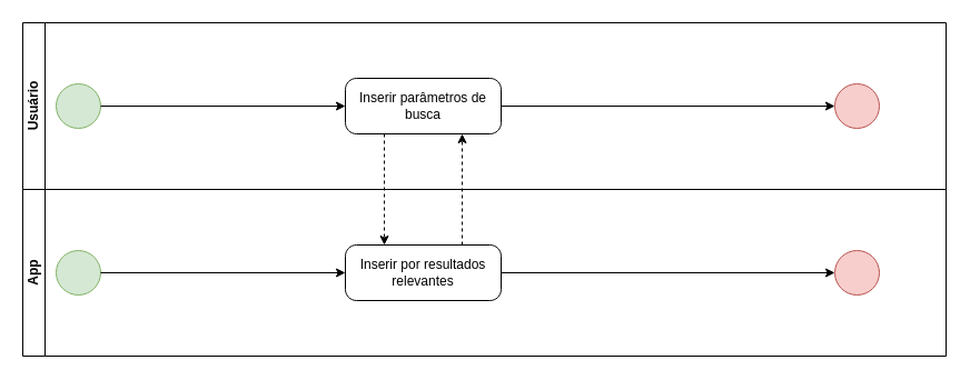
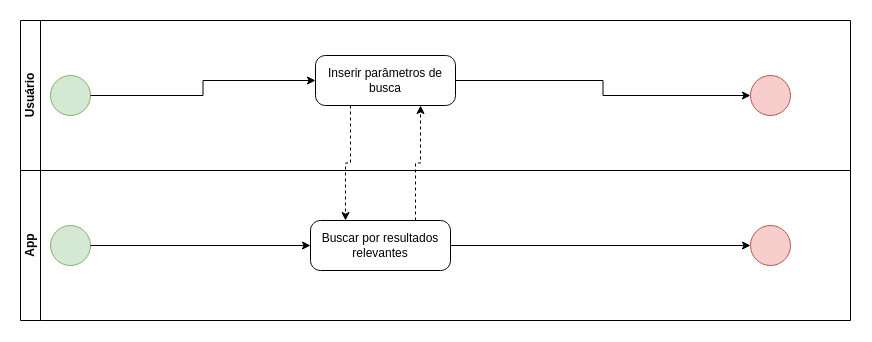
- <mxCell id="5" value="Inserir parâmetros de busca" style="points=[[0.25,0,0],[0.5,0,0],[0.75,0,0],[1,0.25,0],[1,0.5,0],[1,0.75,0],[0.75,1,0],[0.5,1,0],[0.25,1,0],[0,0.75,0],[0,0.5,0],[0,0.25,0]];shape=mxgraph.bpmn.task;whiteSpace=wrap;rectStyle=rounded;size=10;html=1;container=1;expand=0;collapsible=0;taskMarker=abstract;" vertex="1" parent="2"><mxGeometry x="290" y="50" width="140" height="50" as="geometry" /></mxCell>
+ <mxCell id="5" value="Inserir parâmetros de busca" style="points=[[0.25,0,0],[0.5,0,0],[0.75,0,0],[1,0.25,0],[1,0.5,0],[1,0.75,0],[0.75,1,0],[0.5,1,0],[0.25,1,0],[0,0.75,0],[0,0.5,0],[0,0.25,0]];shape=mxgraph.bpmn.task;whiteSpace=wrap;rectStyle=rounded;size=10;html=1;container=1;expand=0;collapsible=0;taskMarker=abstract;" vertex="1" parent="2"><mxGeometry x="295" y="35" width="140" height="50" as="geometry" /></mxCell>
- <mxCell id="11" value="Inserir por resultados relevantes" style="points=[[0.25,0,0],[0.5,0,0],[0.75,0,0],[1,0.25,0],[1,0.5,0],[1,0.75,0],[0.75,1,0],[0.5,1,0],[0.25,1,0],[0,0.75,0],[0,0.5,0],[0,0.25,0]];shape=mxgraph.bpmn.task;whiteSpace=wrap;rectStyle=rounded;size=10;html=1;container=1;expand=0;collapsible=0;taskMarker=abstract;" vertex="1" parent="8"><mxGeometry x="290" y="50" width="140" height="50" as="geometry" /></mxCell>
+ <mxCell id="11" value="Buscar por resultados relevantes" style="points=[[0.25,0,0],[0.5,0,0],[0.75,0,0],[1,0.25,0],[1,0.5,0],[1,0.75,0],[0.75,1,0],[0.5,1,0],[0.25,1,0],[0,0.75,0],[0,0.5,0],[0,0.25,0]];shape=mxgraph.bpmn.task;whiteSpace=wrap;rectStyle=rounded;size=10;html=1;container=1;expand=0;collapsible=0;taskMarker=abstract;" vertex="1" parent="8"><mxGeometry x="290" y="50" width="140" height="50" as="geometry" /></mxCell>
